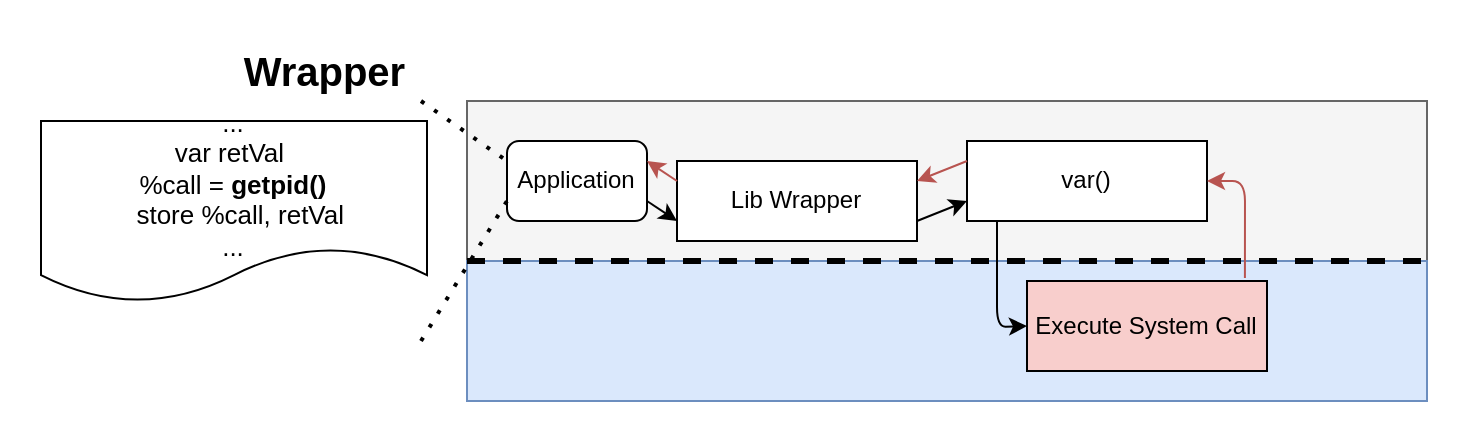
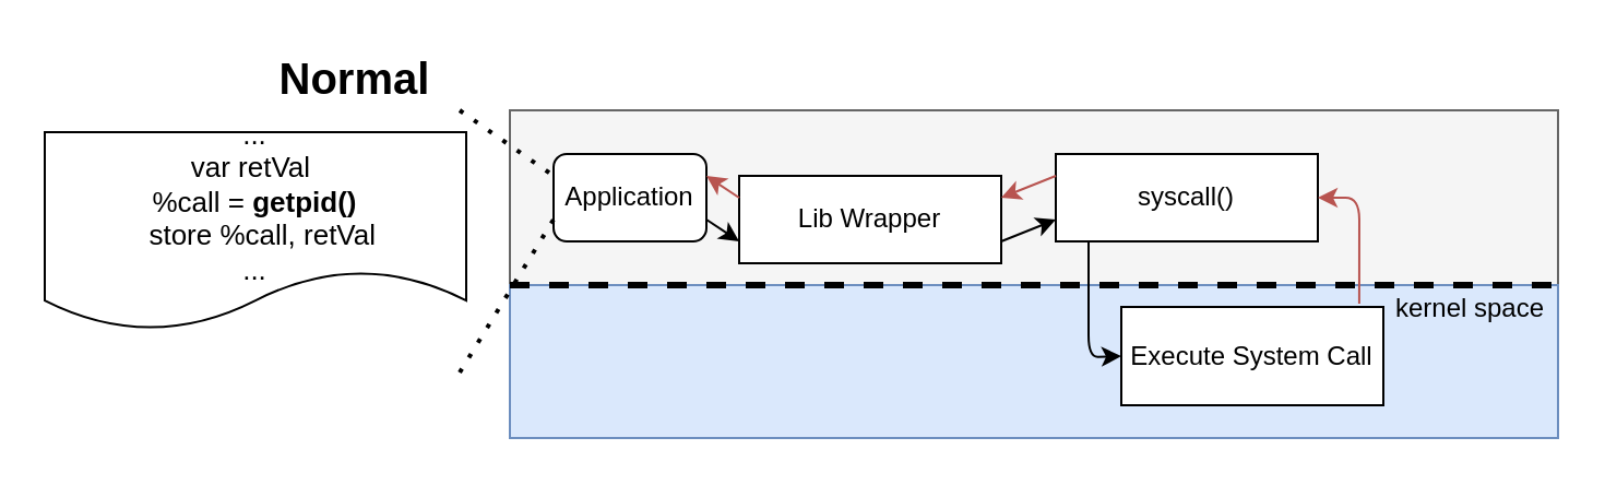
- <mxCell id="3" value="&lt;font style=&quot;font-size: 20px;&quot;&gt;Wrapper&amp;nbsp;&lt;/font&gt;" style="text;html=1;strokeColor=none;fillColor=none;align=center;verticalAlign=middle;whiteSpace=wrap;rounded=0;fontStyle=1;fontSize=20;" vertex="1" parent="1"><mxGeometry x="110" width="110" height="30" as="geometry" y="20" /></mxCell>
+ <mxCell id="3" value="&lt;font style=&quot;font-size: 20px;&quot;&gt;Normal&amp;nbsp;&lt;/font&gt;" style="text;html=1;strokeColor=none;fillColor=none;align=center;verticalAlign=middle;whiteSpace=wrap;rounded=0;fontStyle=1;fontSize=20;" vertex="1" parent="1"><mxGeometry x="110" width="110" height="30" as="geometry" y="20" /></mxCell>
- <mxCell id="8" value="var()" style="rounded=0;whiteSpace=wrap;html=1;" vertex="1" parent="1"><mxGeometry x="483" y="70" width="120" height="40" as="geometry" /></mxCell>
+ <mxCell id="8" value="syscall()" style="rounded=0;whiteSpace=wrap;html=1;" vertex="1" parent="1"><mxGeometry x="483" y="70" width="120" height="40" as="geometry" /></mxCell>
+ <mxCell id="9" value="kernel space" style="text;html=1;strokeColor=none;fillColor=none;align=center;verticalAlign=middle;whiteSpace=wrap;rounded=0;" vertex="1" parent="1"><mxGeometry x="633" y="130.62" width="80" height="20" as="geometry" /></mxCell>
- <mxCell id="12" value="Execute System Call" style="rounded=0;whiteSpace=wrap;html=1;fillColor=#f8cecc;" vertex="1" parent="1"><mxGeometry x="513" y="140" width="120" height="45" as="geometry" /></mxCell>
+ <mxCell id="12" value="Execute System Call" style="rounded=0;whiteSpace=wrap;html=1;" vertex="1" parent="1"><mxGeometry x="513" y="140" width="120" height="45" as="geometry" /></mxCell>
